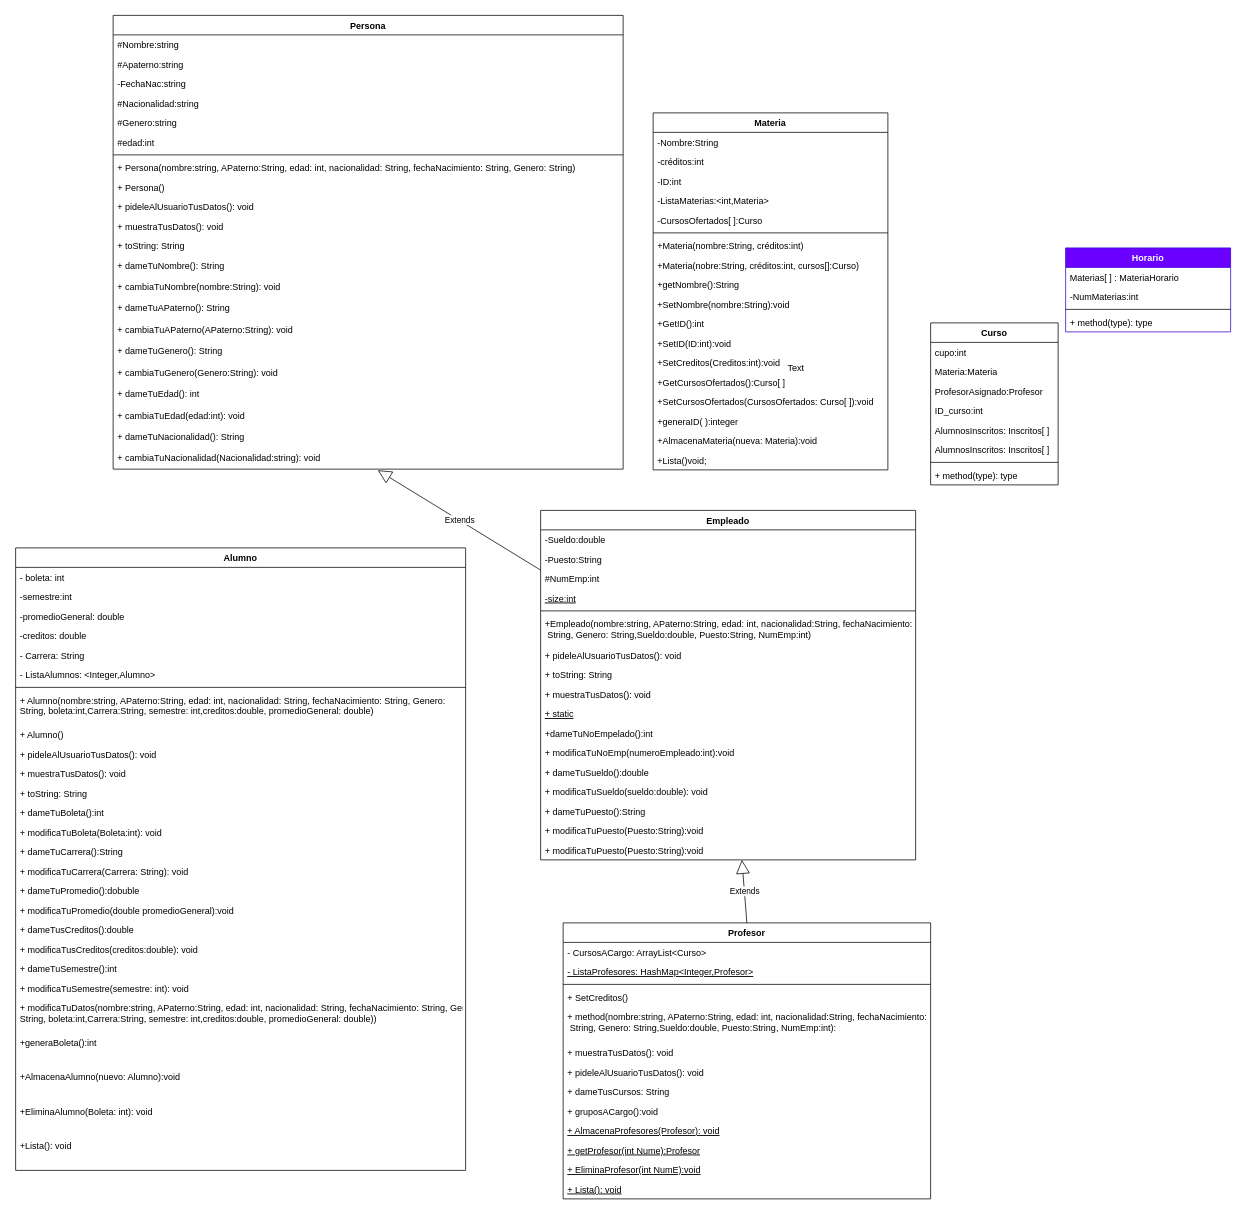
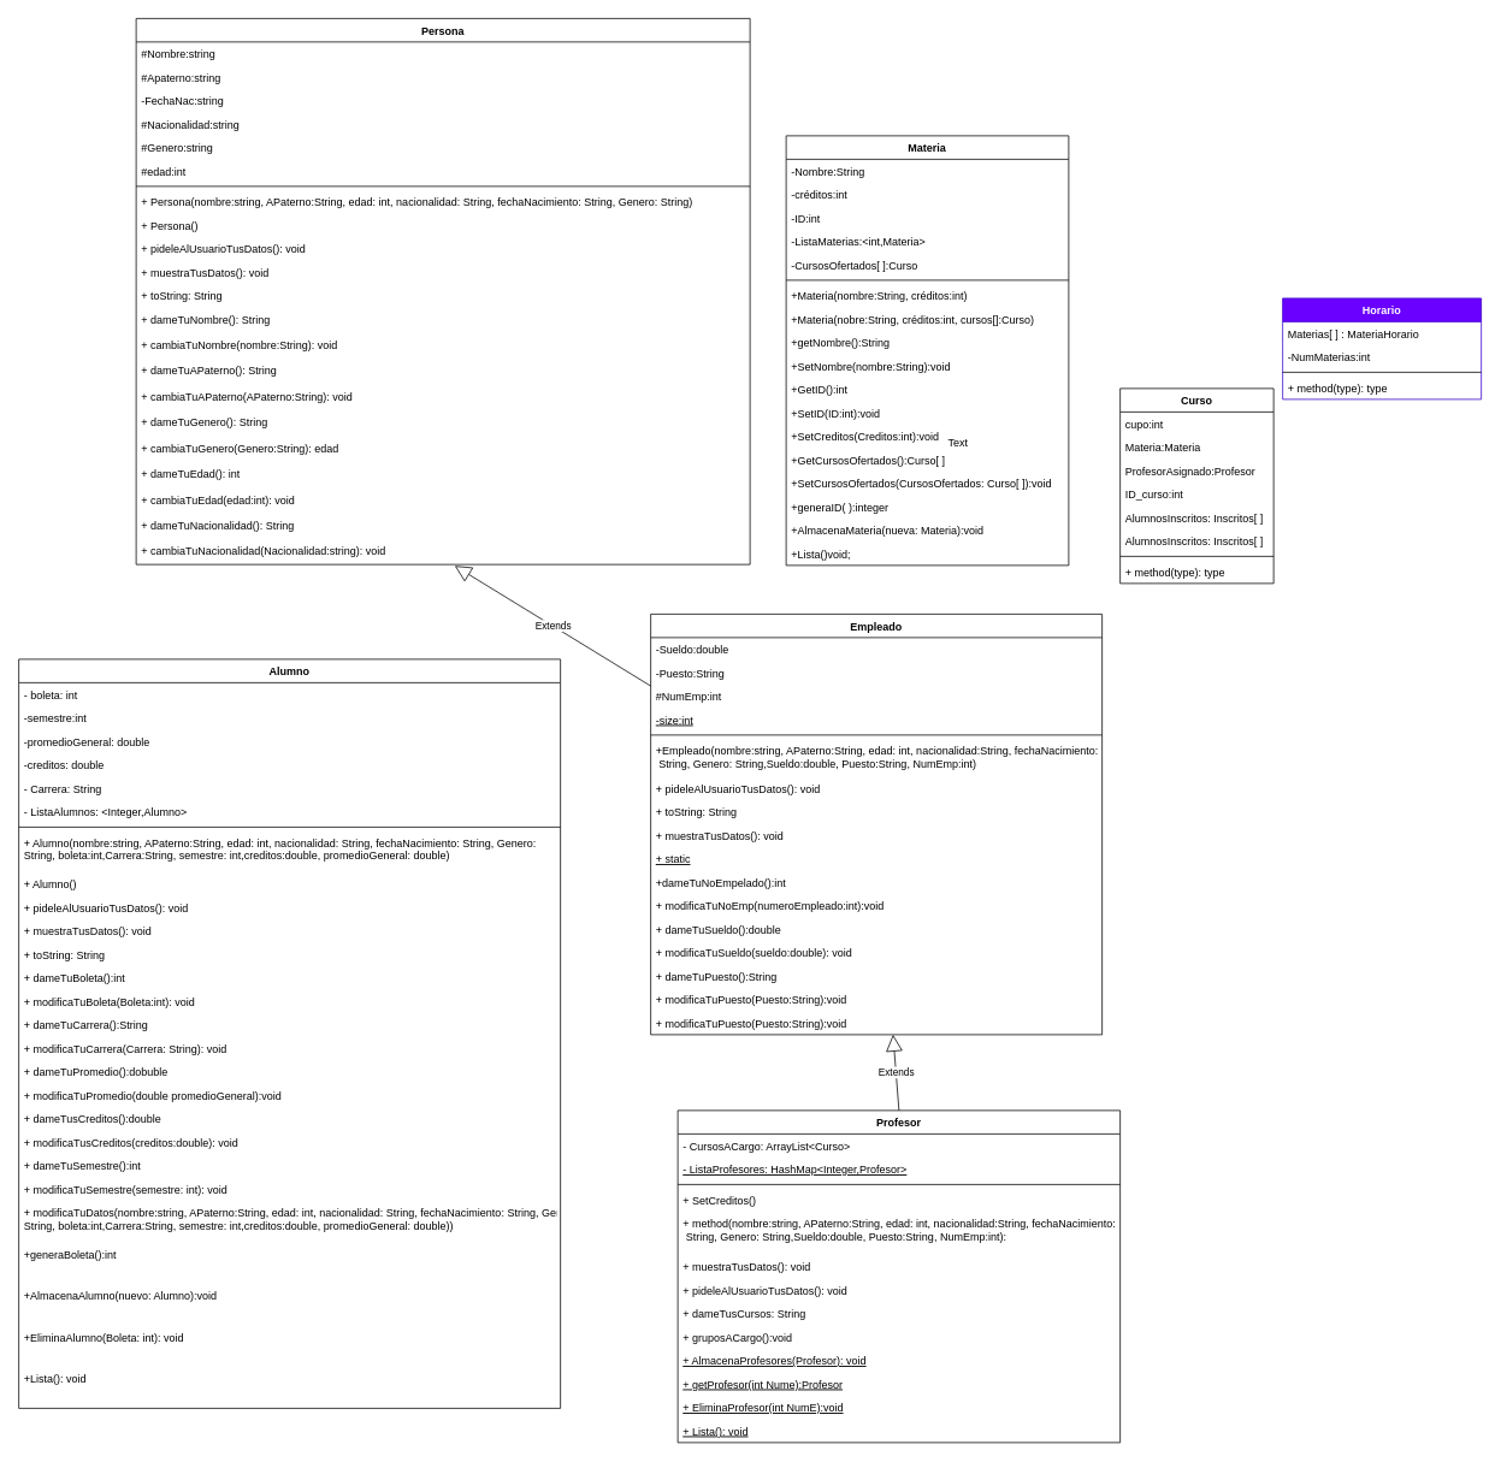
- <mxCell id="20" value="+ cambiaTuGenero(Genero:String): void" style="text;strokeColor=none;fillColor=none;align=left;verticalAlign=top;spacingLeft=4;spacingRight=4;overflow=hidden;rotatable=0;points=[[0,0.5],[1,0.5]];portConstraint=eastwest;" parent="2" vertex="1"><mxGeometry y="463" width="680" height="28" as="geometry" /></mxCell>
+ <mxCell id="20" value="+ cambiaTuGenero(Genero:String): edad" style="text;strokeColor=none;fillColor=none;align=left;verticalAlign=top;spacingLeft=4;spacingRight=4;overflow=hidden;rotatable=0;points=[[0,0.5],[1,0.5]];portConstraint=eastwest;" parent="2" vertex="1"><mxGeometry y="463" width="680" height="28" as="geometry" /></mxCell>
